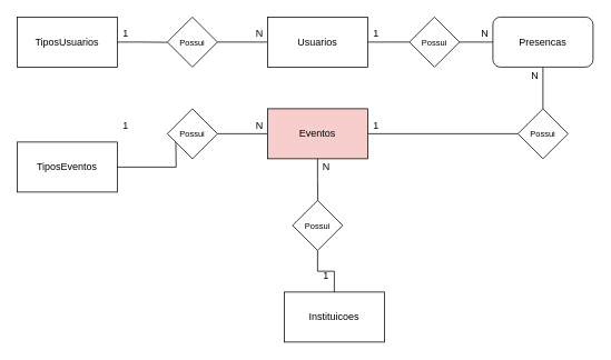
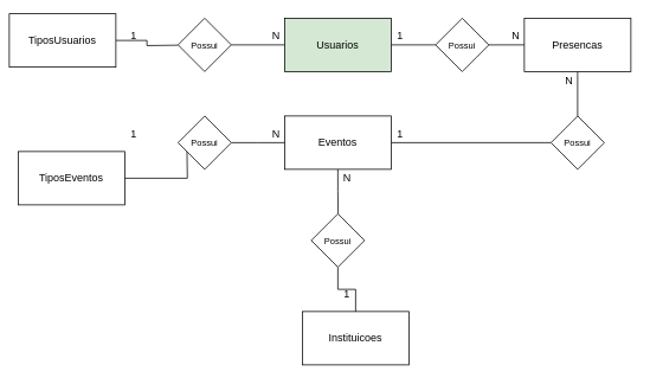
- <mxCell id="4" value="TiposUsuarios" style="rounded=0;whiteSpace=wrap;html=1;" vertex="1" parent="1"><mxGeometry x="20" y="20" width="120" height="60" as="geometry" /></mxCell>
+ <mxCell id="4" value="TiposUsuarios" style="rounded=0;whiteSpace=wrap;html=1;" vertex="1" parent="1"><mxGeometry x="10" y="15" width="120" height="60" as="geometry" /></mxCell>
- <mxCell id="6" value="Usuarios" style="rounded=0;whiteSpace=wrap;html=1;" vertex="1" parent="1"><mxGeometry x="320" y="20" width="120" height="60" as="geometry" /></mxCell>
+ <mxCell id="6" value="Usuarios" style="rounded=0;whiteSpace=wrap;html=1;fillColor=#d5e8d4;" vertex="1" parent="1"><mxGeometry x="320" y="20" width="120" height="60" as="geometry" /></mxCell>
- <mxCell id="13" value="Presencas" style="whiteSpace=wrap;html=1;rounded=1;" vertex="1" parent="1"><mxGeometry x="590" y="20" width="120" height="60" as="geometry" /></mxCell>
+ <mxCell id="13" value="Presencas" style="rounded=0;whiteSpace=wrap;html=1;" vertex="1" parent="1"><mxGeometry x="590" y="20" width="120" height="60" as="geometry" /></mxCell>
- <mxCell id="9" value="Eventos" style="rounded=0;whiteSpace=wrap;html=1;fillColor=#f8cecc;" vertex="1" parent="1"><mxGeometry x="320" y="130" width="120" height="60" as="geometry" /></mxCell>
+ <mxCell id="9" value="Eventos" style="rounded=0;whiteSpace=wrap;html=1;" vertex="1" parent="1"><mxGeometry x="320" y="130" width="120" height="60" as="geometry" /></mxCell>
